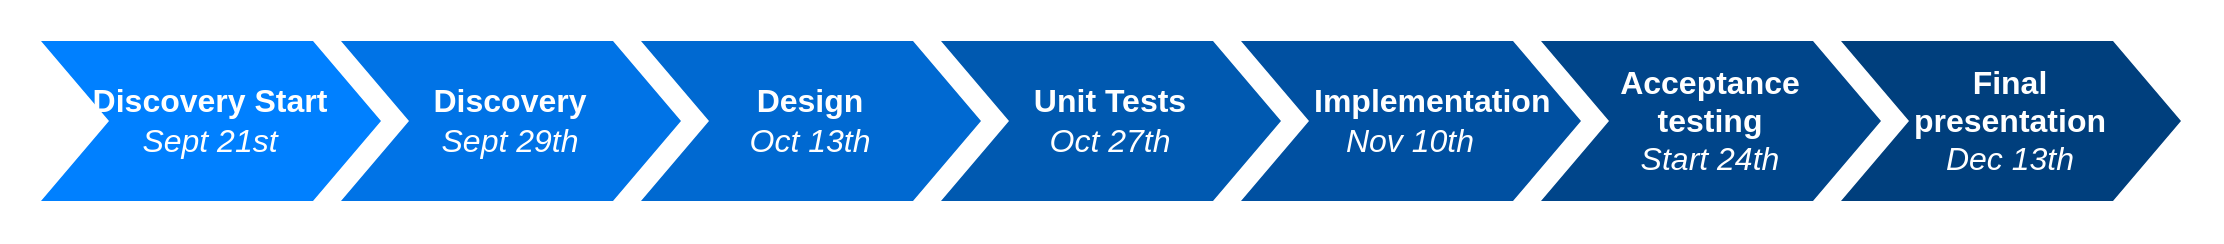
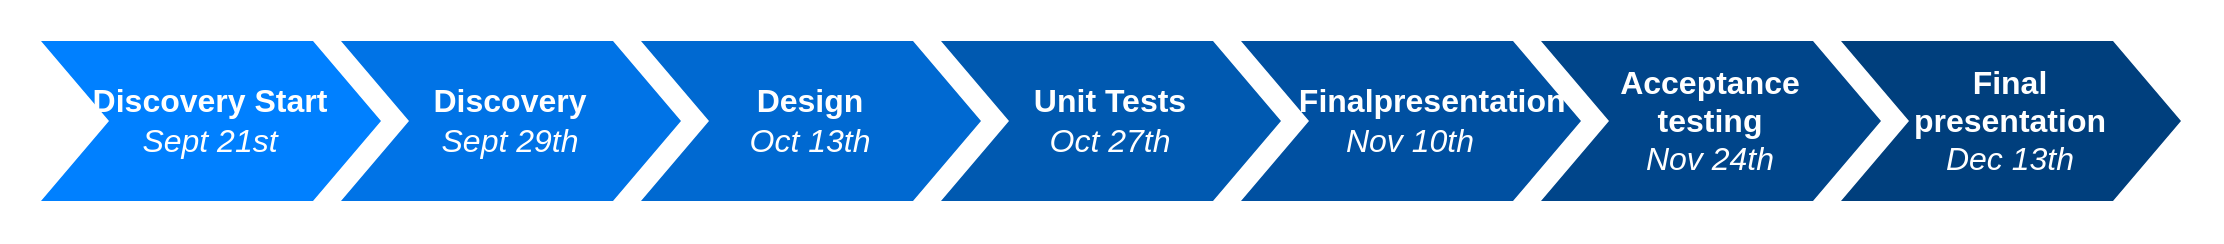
- <mxCell id="5" value="&amp;nbsp; &amp;nbsp; &amp;nbsp;Implementation&lt;br&gt;&lt;span style=&quot;font-weight: 400;&quot;&gt;&lt;i&gt;Nov 10th&lt;/i&gt;&lt;/span&gt;" style="shape=step;whiteSpace=wrap;html=1;fontSize=16;fillColor=#0050A1;fontColor=#FFFFFF;strokeColor=none;fontStyle=1" parent="1" vertex="1"><mxGeometry x="620" y="20" width="170" height="80" as="geometry" /></mxCell>
+ <mxCell id="5" value="&amp;nbsp; &amp;nbsp; &amp;nbsp;Finalpresentation&lt;br&gt;&lt;span style=&quot;font-weight: 400;&quot;&gt;&lt;i&gt;Nov 10th&lt;/i&gt;&lt;/span&gt;" style="shape=step;whiteSpace=wrap;html=1;fontSize=16;fillColor=#0050A1;fontColor=#FFFFFF;strokeColor=none;fontStyle=1" parent="1" vertex="1"><mxGeometry x="620" y="20" width="170" height="80" as="geometry" /></mxCell>
- <mxCell id="6" value="Acceptance&lt;br style=&quot;font-size: 16px;&quot;&gt;testing&lt;br&gt;&lt;span style=&quot;font-weight: 400;&quot;&gt;&lt;i&gt;Start 24th&lt;/i&gt;&lt;/span&gt;" style="shape=step;whiteSpace=wrap;html=1;fontSize=16;fillColor=#00458A;fontColor=#FFFFFF;strokeColor=none;fontStyle=1" parent="1" vertex="1"><mxGeometry x="770" y="20" width="170" height="80" as="geometry" /></mxCell>
+ <mxCell id="6" value="Acceptance&lt;br style=&quot;font-size: 16px;&quot;&gt;testing&lt;br&gt;&lt;span style=&quot;font-weight: 400;&quot;&gt;&lt;i&gt;Nov 24th&lt;/i&gt;&lt;/span&gt;" style="shape=step;whiteSpace=wrap;html=1;fontSize=16;fillColor=#00458A;fontColor=#FFFFFF;strokeColor=none;fontStyle=1" parent="1" vertex="1"><mxGeometry x="770" y="20" width="170" height="80" as="geometry" /></mxCell>
